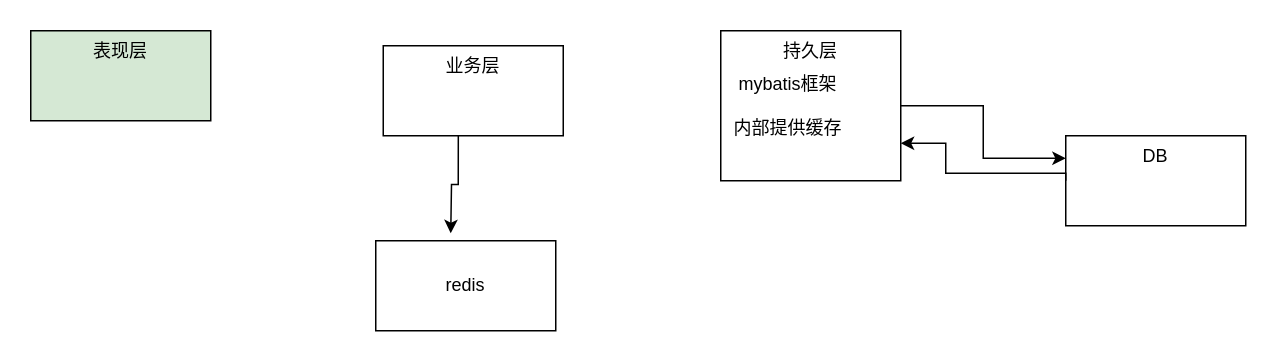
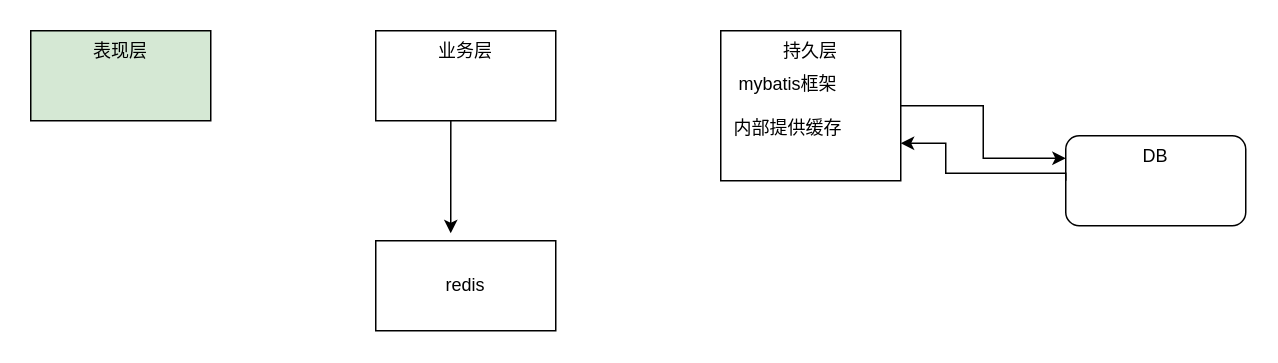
- <mxCell id="4" value="业务层" style="rounded=0;whiteSpace=wrap;html=1;verticalAlign=top;" vertex="1" parent="1"><mxGeometry x="255" y="30" width="120" height="60" as="geometry" /></mxCell>
+ <mxCell id="4" value="业务层" style="rounded=0;whiteSpace=wrap;html=1;verticalAlign=top;" vertex="1" parent="1"><mxGeometry x="250" y="20" width="120" height="60" as="geometry" /></mxCell>
- <mxCell id="9" value="DB" style="rounded=0;whiteSpace=wrap;html=1;verticalAlign=top;" vertex="1" parent="1"><mxGeometry x="710" y="90" width="120" height="60" as="geometry" /></mxCell>
+ <mxCell id="9" value="DB" style="whiteSpace=wrap;html=1;verticalAlign=top;rounded=1;" vertex="1" parent="1"><mxGeometry x="710" y="90" width="120" height="60" as="geometry" /></mxCell>
